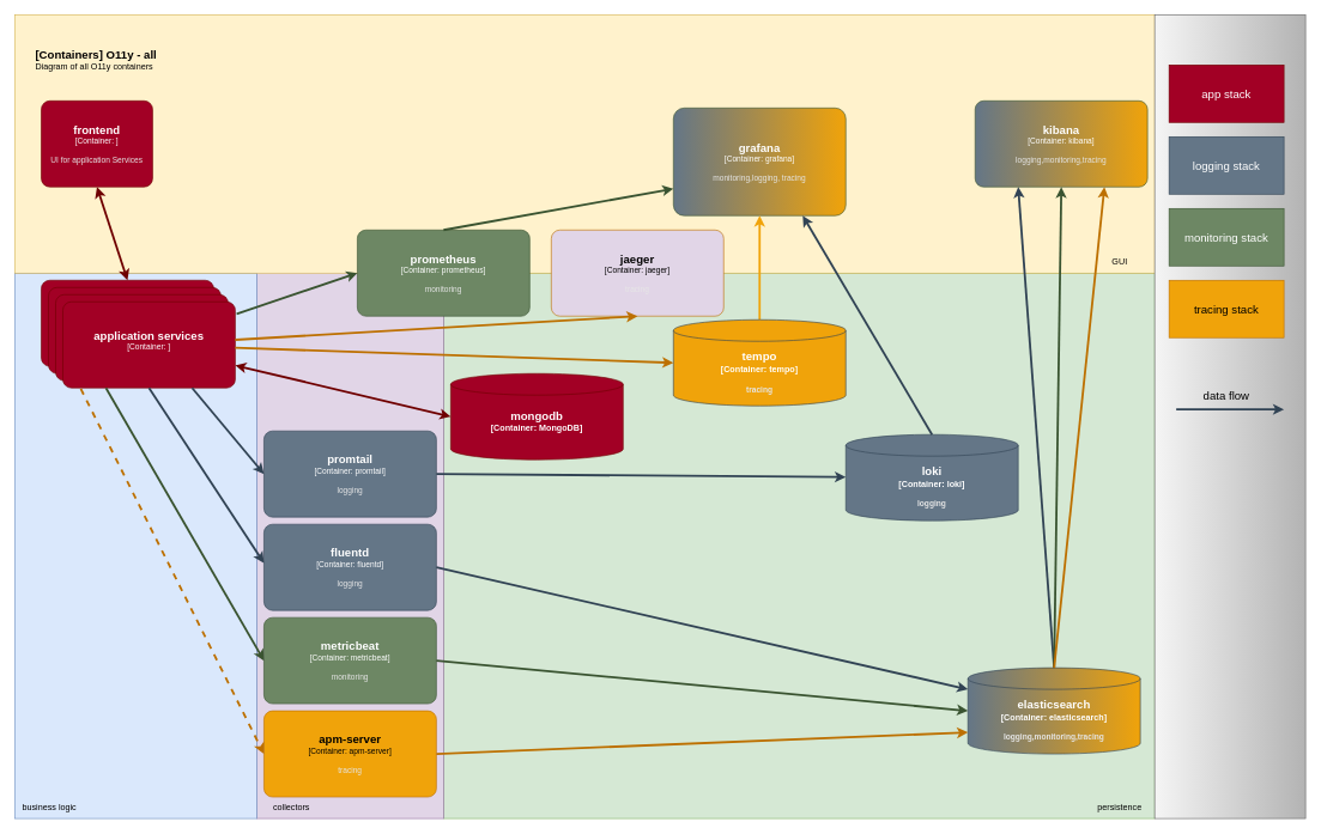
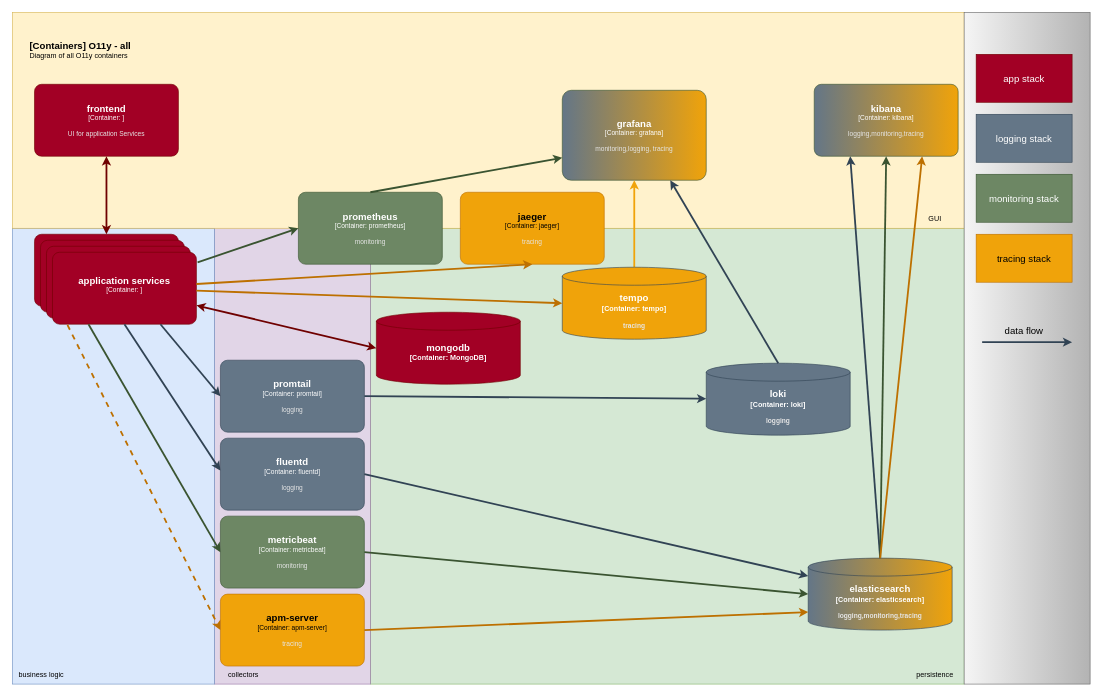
- <mxCell id="7" value="&lt;font style=&quot;font-size: 16px&quot;&gt;&lt;b&gt;frontend&lt;/b&gt;&lt;/font&gt;&lt;div&gt;[Container: ]&lt;/div&gt;&lt;br&gt;&lt;div&gt;&lt;font style=&quot;font-size: 11px&quot;&gt;&lt;font color=&quot;#E6E6E6&quot;&gt;UI for application Services&lt;/font&gt;&lt;/div&gt;" style="rounded=1;whiteSpace=wrap;html=1;fontSize=11;labelBackgroundColor=none;fillColor=#a20025;align=center;arcSize=10;strokeColor=#6F0000;metaEdit=1;resizable=0;points=[[0.25,0,0],[0.5,0,0],[0.75,0,0],[1,0.25,0],[1,0.5,0],[1,0.75,0],[0.75,1,0],[0.5,1,0],[0.25,1,0],[0,0.75,0],[0,0.5,0],[0,0.25,0]];fontColor=#ffffff;" parent="1" vertex="1"><mxGeometry x="57" y="140" width="155" height="120" as="geometry" /></mxCell>
+ <mxCell id="7" value="&lt;font style=&quot;font-size: 16px&quot;&gt;&lt;b&gt;frontend&lt;/b&gt;&lt;/font&gt;&lt;div&gt;[Container: ]&lt;/div&gt;&lt;br&gt;&lt;div&gt;&lt;font style=&quot;font-size: 11px&quot;&gt;&lt;font color=&quot;#E6E6E6&quot;&gt;UI for application Services&lt;/font&gt;&lt;/div&gt;" style="rounded=1;whiteSpace=wrap;html=1;fontSize=11;labelBackgroundColor=none;fillColor=#a20025;align=center;arcSize=10;strokeColor=#6F0000;metaEdit=1;resizable=0;points=[[0.25,0,0],[0.5,0,0],[0.75,0,0],[1,0.25,0],[1,0.5,0],[1,0.75,0],[0.75,1,0],[0.5,1,0],[0.25,1,0],[0,0.75,0],[0,0.5,0],[0,0.25,0]];fontColor=#ffffff;" parent="1" vertex="1"><mxGeometry x="57" y="140" width="240" height="120" as="geometry" /></mxCell>
- <mxCell id="14" value="&lt;font style=&quot;font-size: 16px&quot;&gt;&lt;b&gt;jaeger&lt;/b&gt;&lt;/font&gt;&lt;div&gt;[Container: jaeger]&lt;/div&gt;&lt;br&gt;&lt;div&gt;&lt;font style=&quot;font-size: 11px&quot;&gt;&lt;font color=&quot;#E6E6E6&quot;&gt;tracing&lt;/font&gt;&lt;/div&gt;" style="rounded=1;whiteSpace=wrap;html=1;fontSize=11;labelBackgroundColor=none;fillColor=#e1d5e7;fontColor=#000000;align=center;arcSize=10;strokeColor=#BD7000;metaEdit=1;resizable=0;points=[[0.25,0,0],[0.5,0,0],[0.75,0,0],[1,0.25,0],[1,0.5,0],[1,0.75,0],[0.75,1,0],[0.5,1,0],[0.25,1,0],[0,0.75,0],[0,0.5,0],[0,0.25,0]];" parent="1" vertex="1"><mxGeometry x="767" y="320" width="240" height="120" as="geometry" /></mxCell>
+ <mxCell id="14" value="&lt;font style=&quot;font-size: 16px&quot;&gt;&lt;b&gt;jaeger&lt;/b&gt;&lt;/font&gt;&lt;div&gt;[Container: jaeger]&lt;/div&gt;&lt;br&gt;&lt;div&gt;&lt;font style=&quot;font-size: 11px&quot;&gt;&lt;font color=&quot;#E6E6E6&quot;&gt;tracing&lt;/font&gt;&lt;/div&gt;" style="rounded=1;whiteSpace=wrap;html=1;fontSize=11;labelBackgroundColor=none;fillColor=#f0a30a;fontColor=#000000;align=center;arcSize=10;strokeColor=#BD7000;metaEdit=1;resizable=0;points=[[0.25,0,0],[0.5,0,0],[0.75,0,0],[1,0.25,0],[1,0.5,0],[1,0.75,0],[0.75,1,0],[0.5,1,0],[0.25,1,0],[0,0.75,0],[0,0.5,0],[0,0.25,0]];" parent="1" vertex="1"><mxGeometry x="767" y="320" width="240" height="120" as="geometry" /></mxCell>
